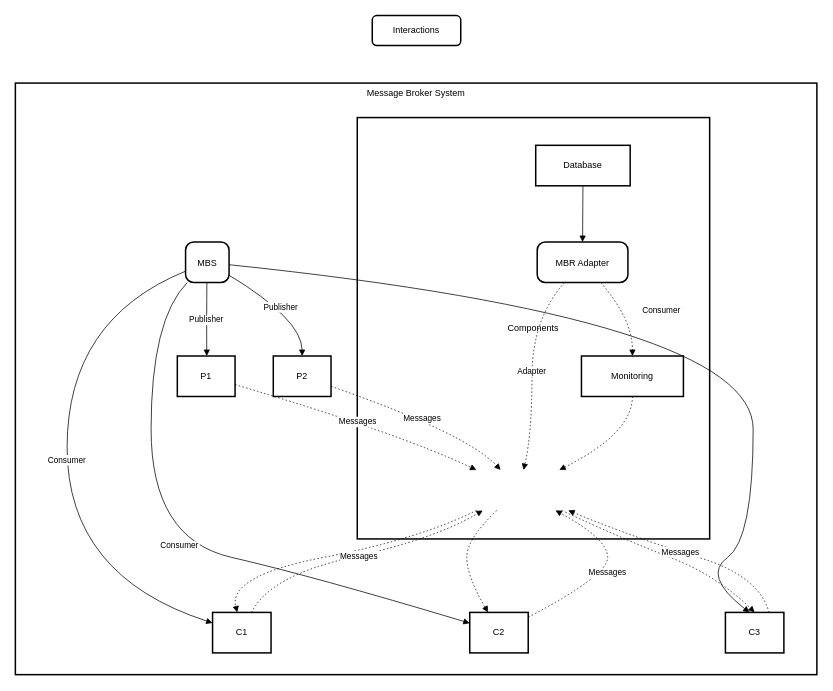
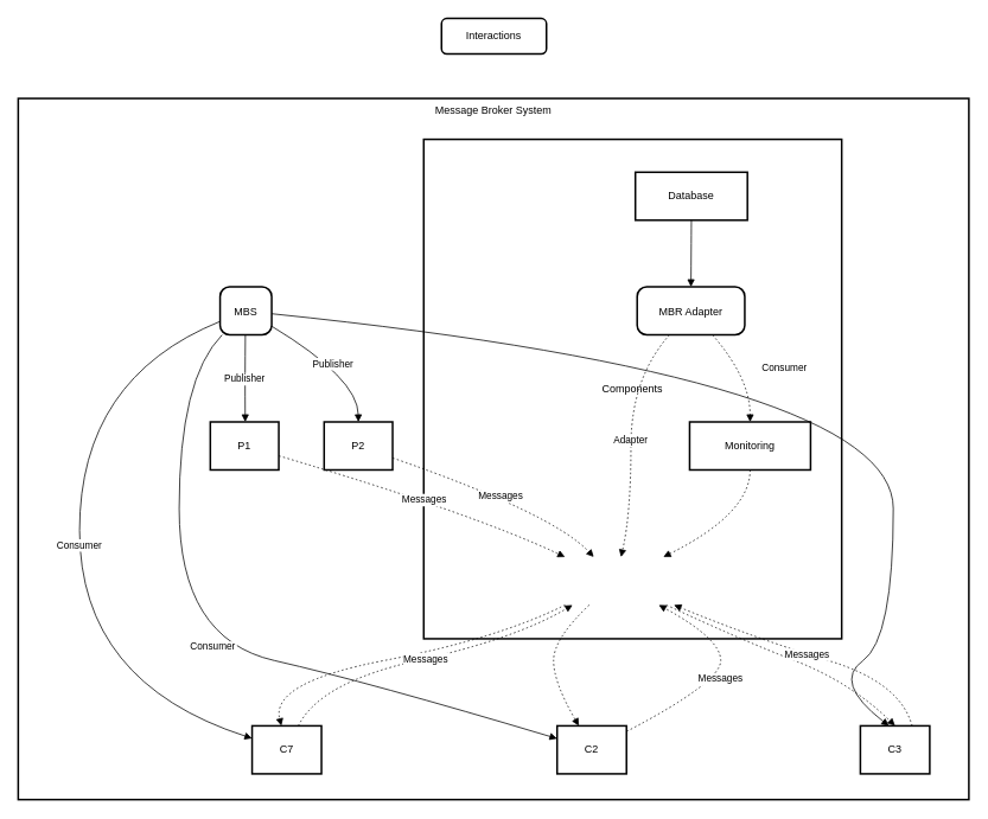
- <mxCell id="9" value="C1" style="whiteSpace=wrap;strokeWidth=2;" vertex="1" parent="3"><mxGeometry x="263" y="706" width="78" height="54" as="geometry" /></mxCell>
+ <mxCell id="9" value="C7" style="whiteSpace=wrap;strokeWidth=2;" vertex="1" parent="3"><mxGeometry x="263" y="706" width="78" height="54" as="geometry" /></mxCell>
